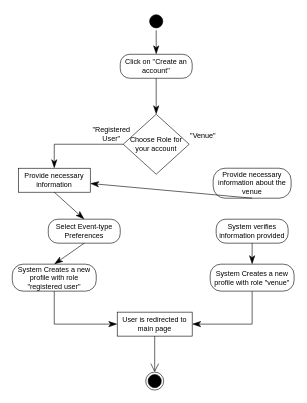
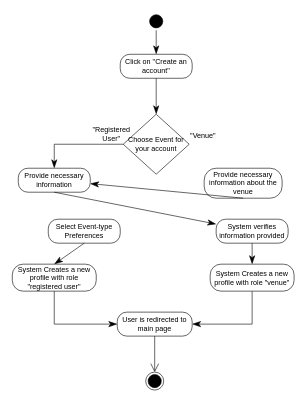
- <mxCell id="4" value="Choose Role for your account" style="rhombus;whiteSpace=wrap;html=1;fontColor=#000000;fillColor=#FFFFFF;strokeColor=#000000;" parent="1" vertex="1"><mxGeometry x="205" y="190" width="110" height="100" as="geometry" /></mxCell>
+ <mxCell id="4" value="Choose Event for your account" style="rhombus;whiteSpace=wrap;html=1;fontColor=#000000;fillColor=#FFFFFF;strokeColor=#000000;" parent="1" vertex="1"><mxGeometry x="205" y="190" width="110" height="100" as="geometry" /></mxCell>
- <mxCell id="8" value="Provide&amp;nbsp;necessary information" style="whiteSpace=wrap;html=1;arcSize=40;fontColor=#000000;fillColor=#FFFFFF;strokeColor=#000000;rounded=0;" parent="1" vertex="1"><mxGeometry x="30" y="280" width="120" height="40" as="geometry" /></mxCell>
+ <mxCell id="8" value="Provide&amp;nbsp;necessary information" style="rounded=1;whiteSpace=wrap;html=1;arcSize=40;fontColor=#000000;fillColor=#FFFFFF;strokeColor=#000000;" parent="1" vertex="1"><mxGeometry x="30" y="280" width="120" height="40" as="geometry" /></mxCell>
- <mxCell id="9" value="Provide necessary information about the venue" style="rounded=1;whiteSpace=wrap;html=1;arcSize=40;fontColor=#000000;fillColor=#FFFFFF;strokeColor=#000000;" parent="1" vertex="1"><mxGeometry x="355" y="280" width="130" height="50" as="geometry" /></mxCell>
+ <mxCell id="9" value="Provide necessary information about the venue" style="rounded=1;whiteSpace=wrap;html=1;arcSize=40;fontColor=#000000;fillColor=#FFFFFF;strokeColor=#000000;" parent="1" vertex="1"><mxGeometry x="340" y="280" width="130" height="50" as="geometry" /></mxCell>
- <mxCell id="11" value="" style="endArrow=classicThin;endFill=1;endSize=12;html=1;rounded=0;exitX=0.5;exitY=1;exitDx=0;exitDy=0;entryX=0.5;entryY=0;entryDx=0;entryDy=0;" parent="1" source="8" target="10" edge="1"><mxGeometry width="160" relative="1" as="geometry"><mxPoint x="310" y="390" as="sourcePoint" /><mxPoint x="470" y="390" as="targetPoint" /></mxGeometry></mxCell>
+ <mxCell id="11" value="" style="endArrow=classicThin;endFill=1;endSize=12;html=1;rounded=0;exitX=0.5;exitY=1;exitDx=0;exitDy=0;" parent="1" source="8" target="14" edge="1"><mxGeometry width="160" relative="1" as="geometry"><mxPoint x="310" y="390" as="sourcePoint" /><mxPoint x="470" y="390" as="targetPoint" /></mxGeometry></mxCell>
- <mxCell id="17" value="User is redirected to main page" style="whiteSpace=wrap;html=1;arcSize=40;fontColor=#000000;fillColor=#FFFFFF;strokeColor=#000000;rounded=0;" parent="1" vertex="1"><mxGeometry x="195" y="520" width="125" height="40" as="geometry" /></mxCell>
+ <mxCell id="17" value="User is redirected to main page" style="rounded=1;whiteSpace=wrap;html=1;arcSize=40;fontColor=#000000;fillColor=#FFFFFF;strokeColor=#000000;" parent="1" vertex="1"><mxGeometry x="195" y="520" width="125" height="40" as="geometry" /></mxCell>
